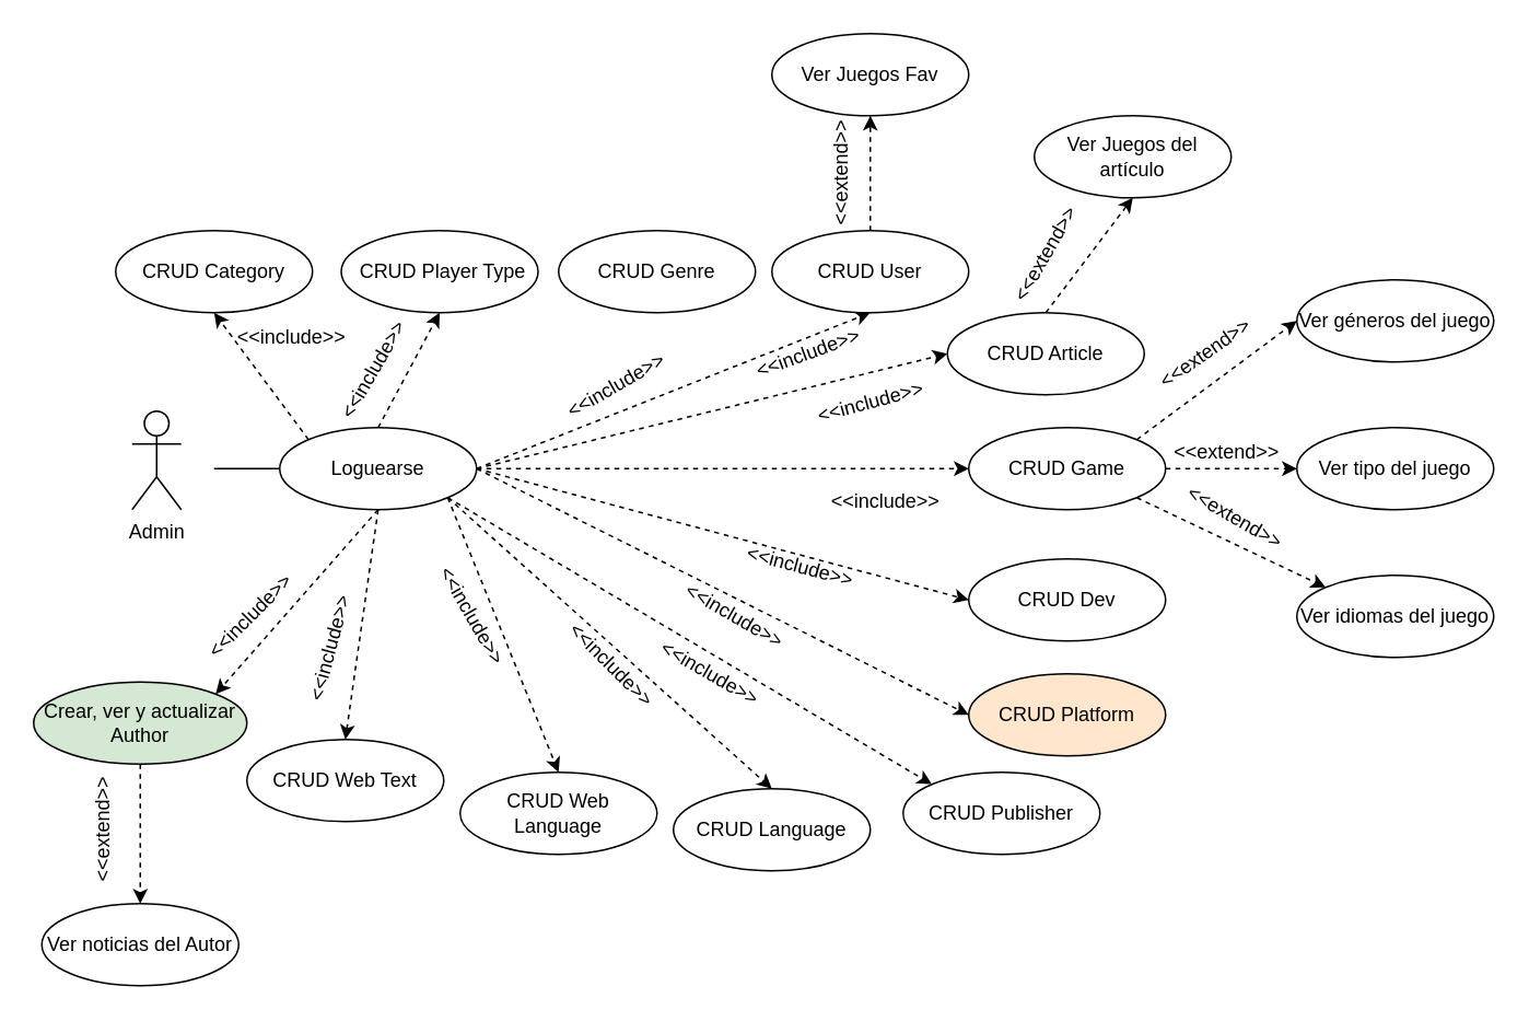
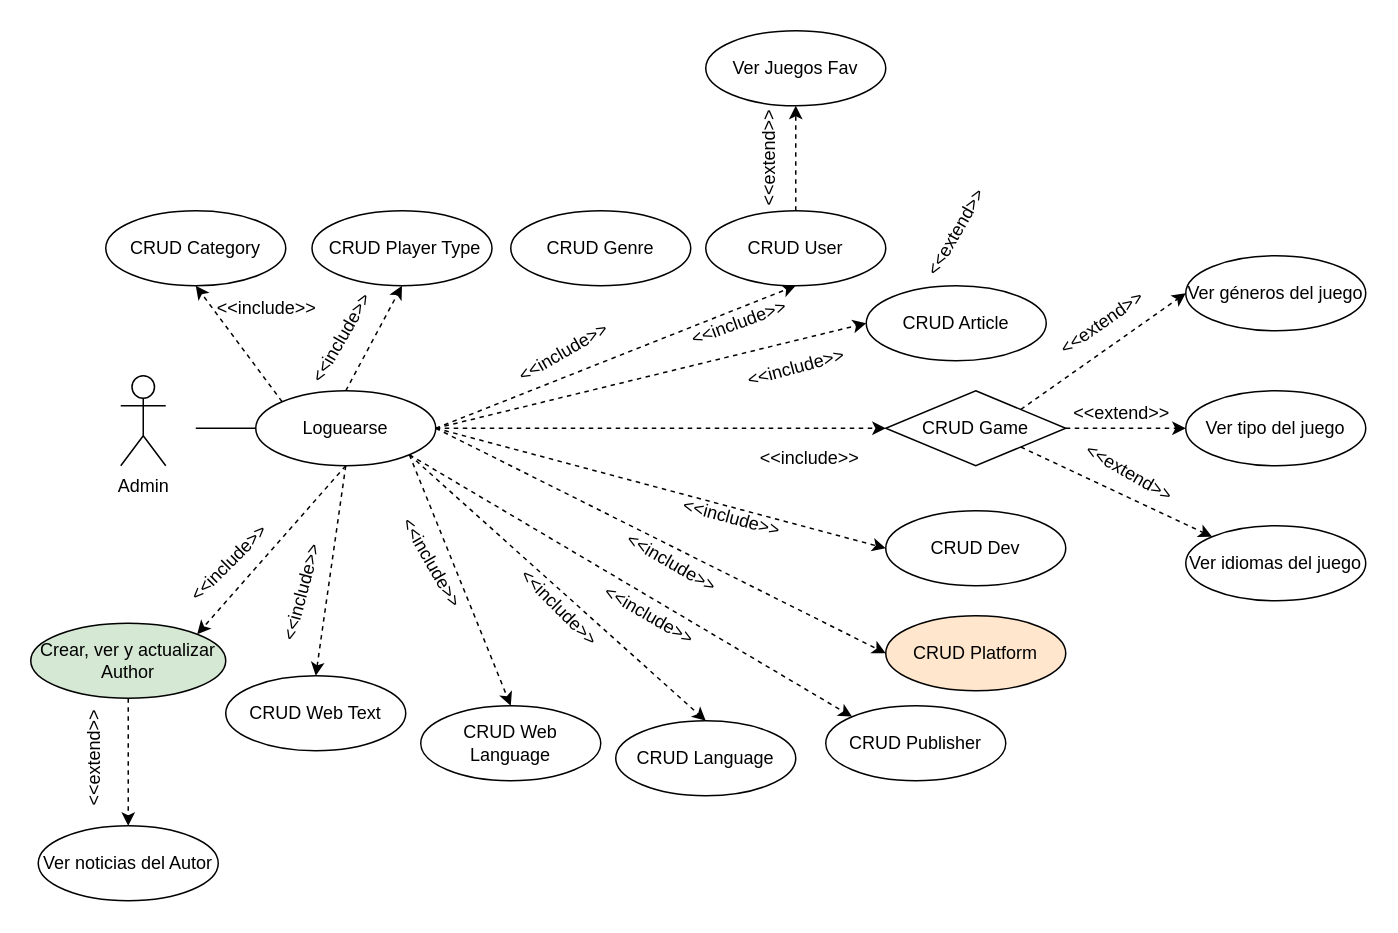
- <mxCell id="52" value="Ver Juegos del artículo" style="ellipse;whiteSpace=wrap;html=1;" vertex="1" parent="1"><mxGeometry x="630" y="70" width="120" height="50" as="geometry" /></mxCell>
- <mxCell id="18" style="edgeStyle=none;rounded=0;orthogonalLoop=1;jettySize=auto;html=1;exitX=0.5;exitY=0;exitDx=0;exitDy=0;entryX=0.5;entryY=1;entryDx=0;entryDy=0;dashed=1;" edge="1" parent="1" source="19" target="52"><mxGeometry relative="1" as="geometry" /></mxCell>
- <mxCell id="23" value="CRUD Game" style="ellipse;whiteSpace=wrap;html=1;" vertex="1" parent="1"><mxGeometry x="590" y="260" width="120" height="50" as="geometry" /></mxCell>
+ <mxCell id="23" value="CRUD Game" style="rhombus;whiteSpace=wrap;html=1;" vertex="1" parent="1"><mxGeometry x="590" y="260" width="120" height="50" as="geometry" /></mxCell>
